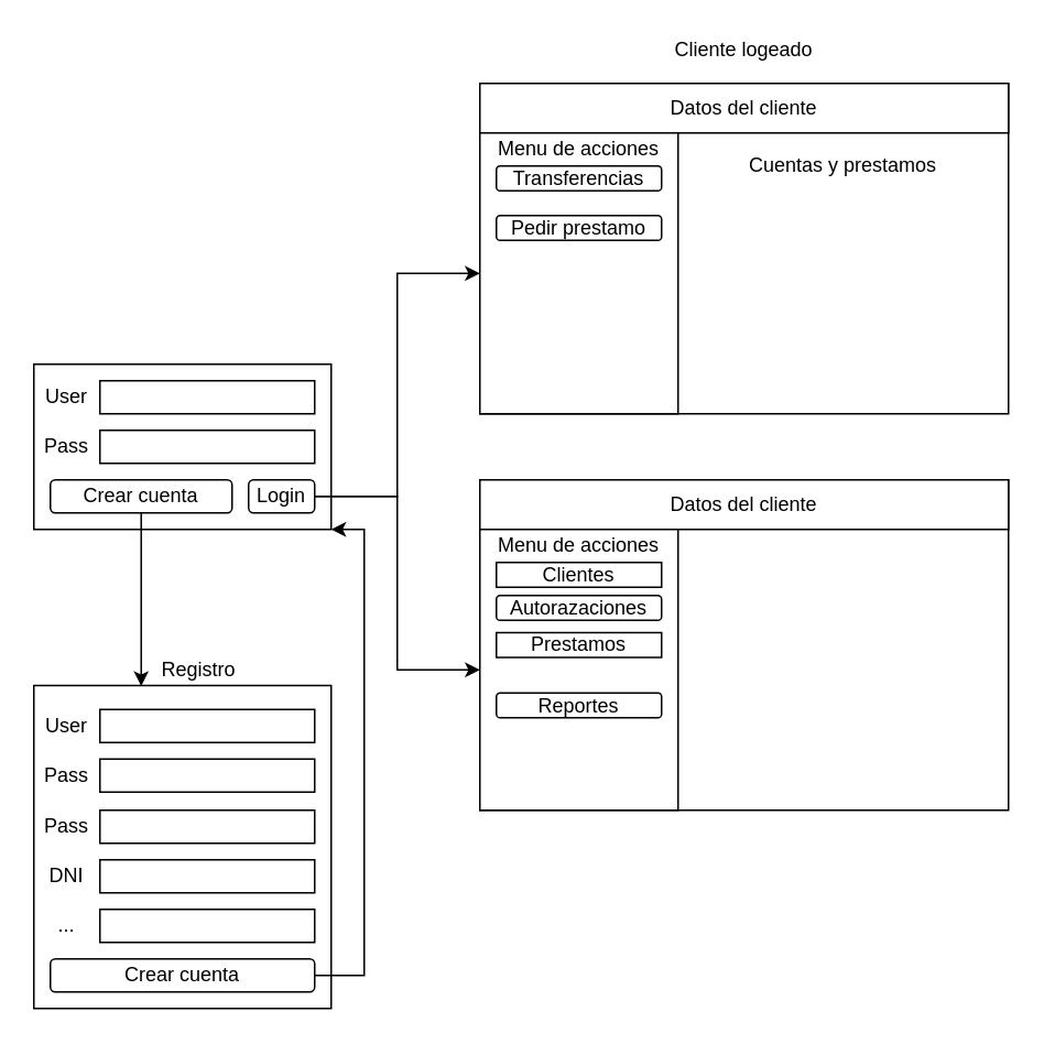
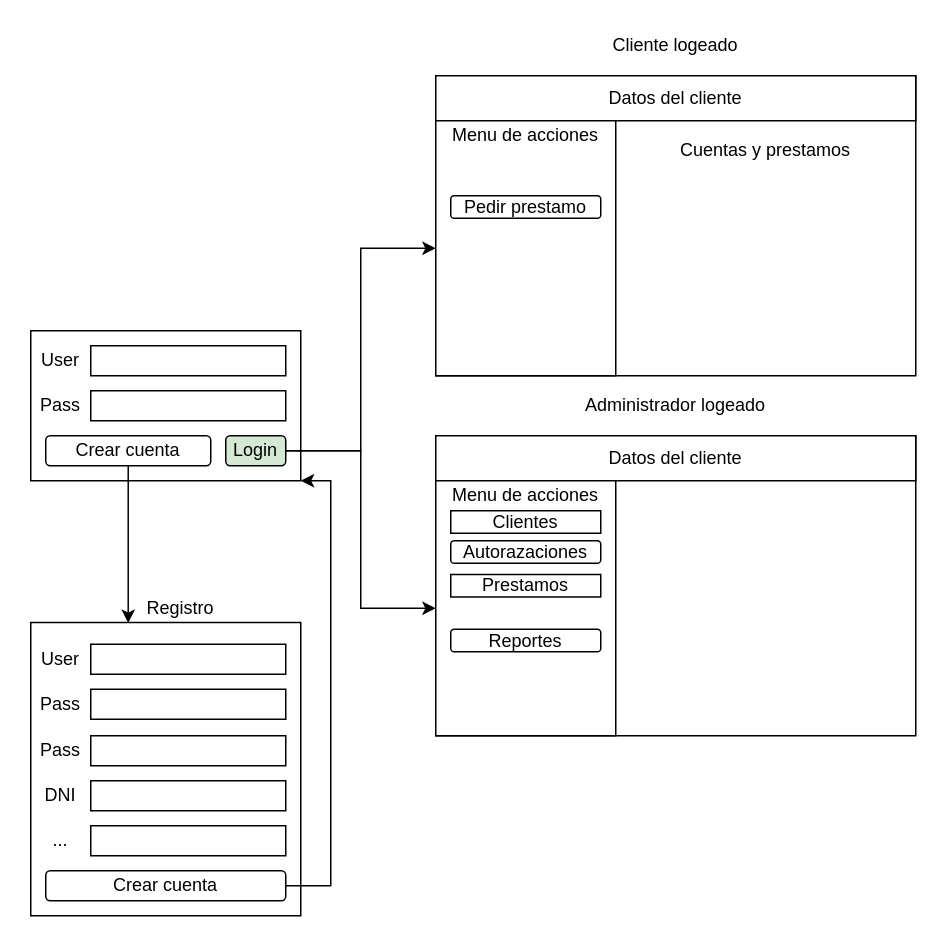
- <mxCell id="17" value="Transferencias" style="rounded=1;whiteSpace=wrap;html=1;" vertex="1" parent="1"><mxGeometry x="300" y="100" width="100" height="15" as="geometry" /></mxCell>
+ <mxCell id="20" value="Administrador logeado" style="text;html=1;strokeColor=none;fillColor=none;align=center;verticalAlign=middle;whiteSpace=wrap;rounded=0;" vertex="1" parent="1"><mxGeometry x="290" y="260" width="320" height="20" as="geometry" /></mxCell>
- <mxCell id="9" value="Login" style="rounded=1;whiteSpace=wrap;html=1;" vertex="1" parent="1"><mxGeometry x="150" y="290" width="40" height="20" as="geometry" /></mxCell>
+ <mxCell id="9" value="Login" style="rounded=1;whiteSpace=wrap;html=1;fillColor=#d5e8d4;" vertex="1" parent="1"><mxGeometry x="150" y="290" width="40" height="20" as="geometry" /></mxCell>
